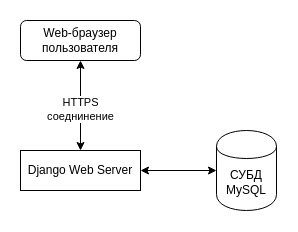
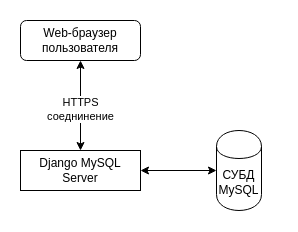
- <mxCell id="5" value="Django Web Server" style="rounded=0;whiteSpace=wrap;html=1;" vertex="1" parent="1"><mxGeometry x="20" y="150" width="120" height="40" as="geometry" /></mxCell>
+ <mxCell id="5" value="Django MySQL Server" style="rounded=0;whiteSpace=wrap;html=1;" vertex="1" parent="1"><mxGeometry x="20" y="150" width="120" height="40" as="geometry" /></mxCell>
- <mxCell id="6" value="СУБД&lt;br&gt;MySQL" style="shape=cylinder;whiteSpace=wrap;html=1;boundedLbl=1;backgroundOutline=1;" vertex="1" parent="1"><mxGeometry x="216" y="130" width="60" height="80" as="geometry" /></mxCell>
+ <mxCell id="6" value="СУБД&lt;br&gt;MySQL" style="shape=cylinder;whiteSpace=wrap;html=1;boundedLbl=1;backgroundOutline=1;" vertex="1" parent="1"><mxGeometry x="216" y="130" width="45" height="80" as="geometry" /></mxCell>
